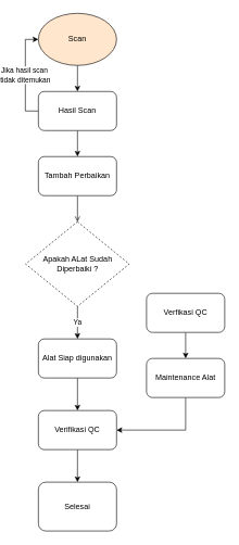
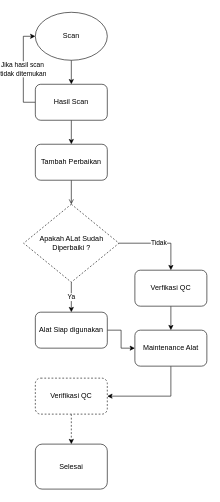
- <mxCell id="3" value="Scan" style="ellipse;whiteSpace=wrap;html=1;fillColor=#ffe6cc;" vertex="1" parent="1"><mxGeometry x="40" y="20" width="120" height="80" as="geometry" /></mxCell>
+ <mxCell id="3" value="Scan" style="ellipse;whiteSpace=wrap;html=1;" vertex="1" parent="1"><mxGeometry x="40" y="20" width="120" height="80" as="geometry" /></mxCell>
+ <mxCell id="9" value="Tidak" style="edgeStyle=orthogonalEdgeStyle;rounded=0;orthogonalLoop=1;jettySize=auto;html=1;exitX=1;exitY=0.5;exitDx=0;exitDy=0;" edge="1" parent="1" source="11" target="13"><mxGeometry relative="1" as="geometry"><Array as="points"><mxPoint x="266" y="405" /></Array></mxGeometry></mxCell>
- <mxCell id="14" value="" style="edgeStyle=orthogonalEdgeStyle;rounded=0;orthogonalLoop=1;jettySize=auto;html=1;" edge="1" parent="1" source="15" target="19"><mxGeometry relative="1" as="geometry" /></mxCell>
+ <mxCell id="14" value="" style="edgeStyle=orthogonalEdgeStyle;rounded=0;orthogonalLoop=1;jettySize=auto;html=1;" edge="1" parent="1" source="15" target="17"><mxGeometry relative="1" as="geometry" /></mxCell>
- <mxCell id="19" value="Verifikasi QC" style="rounded=1;whiteSpace=wrap;html=1;" vertex="1" parent="1"><mxGeometry x="40" y="630" width="120" height="60" as="geometry" /></mxCell>
+ <mxCell id="19" value="Verifikasi QC" style="rounded=1;whiteSpace=wrap;html=1;dashed=1;" vertex="1" parent="1"><mxGeometry x="40" y="630" width="120" height="60" as="geometry" /></mxCell>
- <mxCell id="18" value="" style="edgeStyle=none;rounded=0;orthogonalLoop=1;jettySize=auto;html=1;" edge="1" parent="1" source="19" target="20"><mxGeometry relative="1" as="geometry" /></mxCell>
+ <mxCell id="18" value="" style="edgeStyle=none;rounded=0;orthogonalLoop=1;jettySize=auto;html=1;dashed=1;" edge="1" parent="1" source="19" target="20"><mxGeometry relative="1" as="geometry" /></mxCell>
